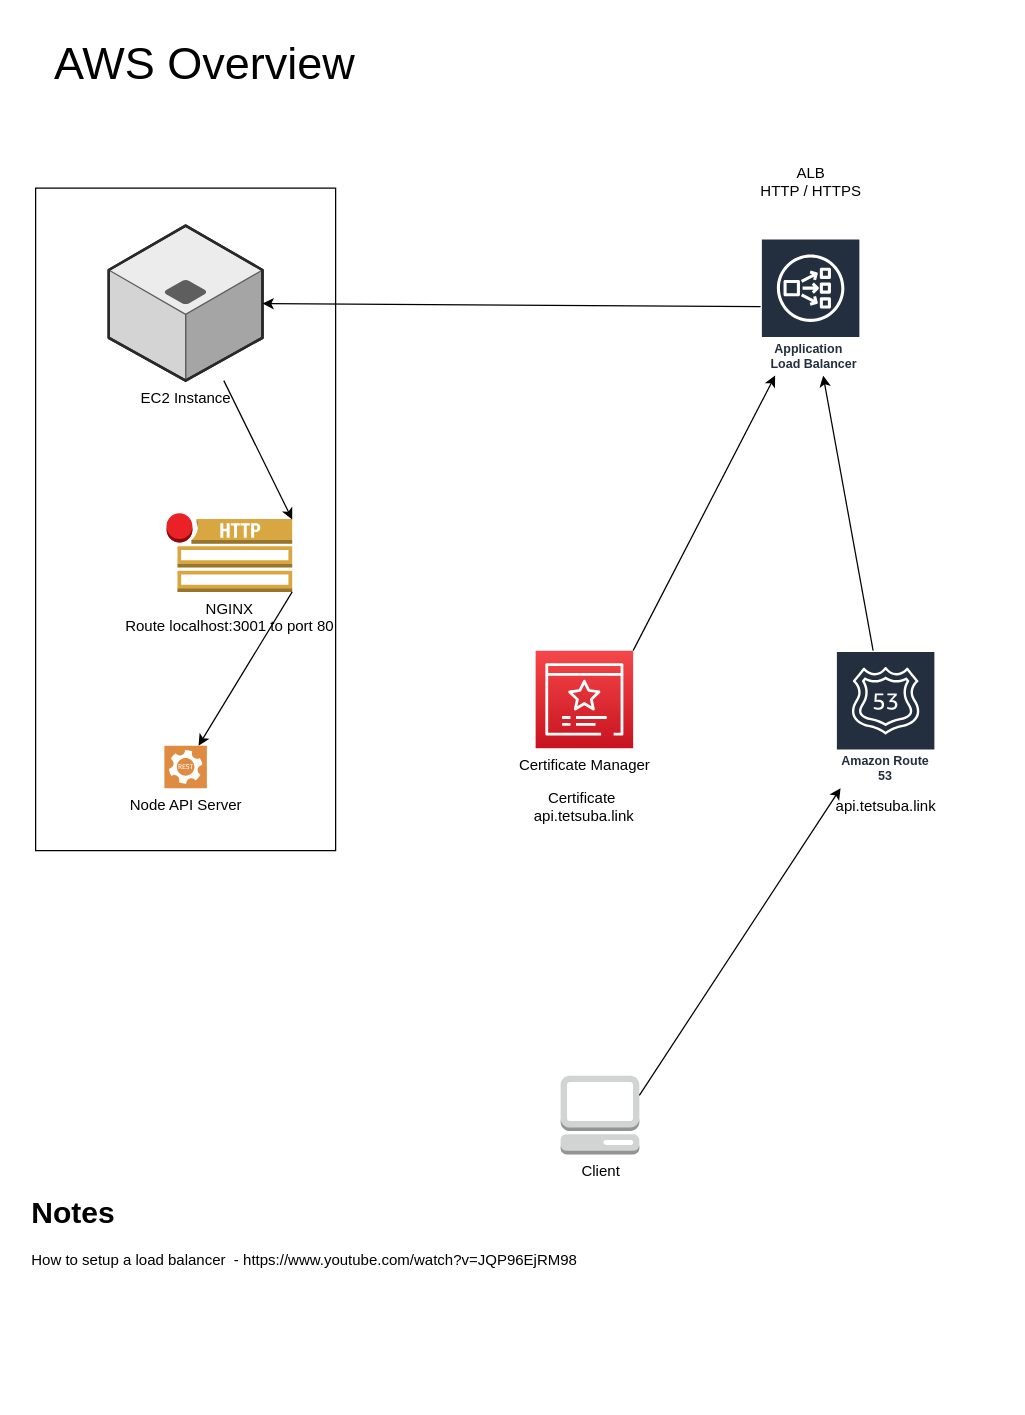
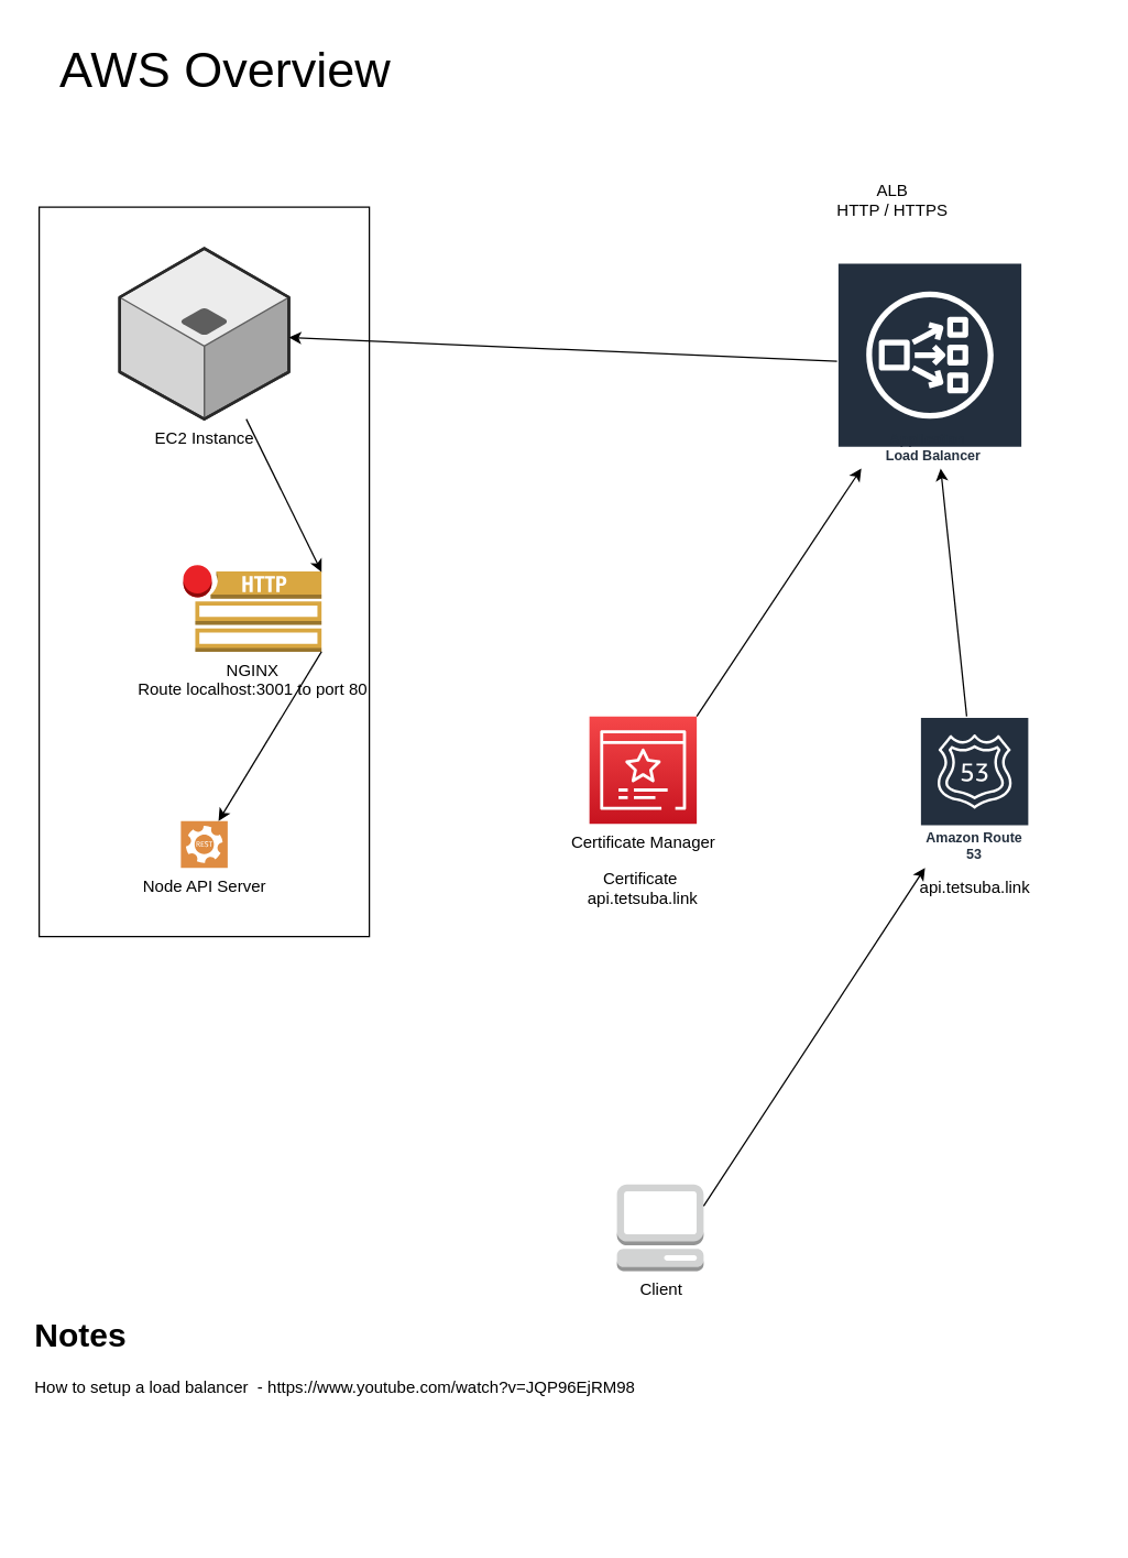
- <mxCell id="4" value="Application&amp;nbsp;&lt;br&gt;&amp;nbsp; Load Balancer" style="sketch=0;outlineConnect=0;fontColor=#232F3E;gradientColor=none;strokeColor=#ffffff;fillColor=#232F3E;dashed=0;verticalLabelPosition=middle;verticalAlign=bottom;align=center;html=1;whiteSpace=wrap;fontSize=10;fontStyle=1;spacing=3;shape=mxgraph.aws4.productIcon;prIcon=mxgraph.aws4.network_load_balancer;" parent="1" vertex="1"><mxGeometry x="608" y="190" width="80" height="110" as="geometry" /></mxCell>
+ <mxCell id="4" value="Application&amp;nbsp;&lt;br&gt;&amp;nbsp; Load Balancer" style="sketch=0;outlineConnect=0;fontColor=#232F3E;gradientColor=none;strokeColor=#ffffff;fillColor=#232F3E;dashed=0;verticalLabelPosition=middle;verticalAlign=bottom;align=center;html=1;whiteSpace=wrap;fontSize=10;fontStyle=1;spacing=3;shape=mxgraph.aws4.productIcon;prIcon=mxgraph.aws4.network_load_balancer;" parent="1" vertex="1"><mxGeometry x="608" y="190" width="135" height="150" as="geometry" /></mxCell>
